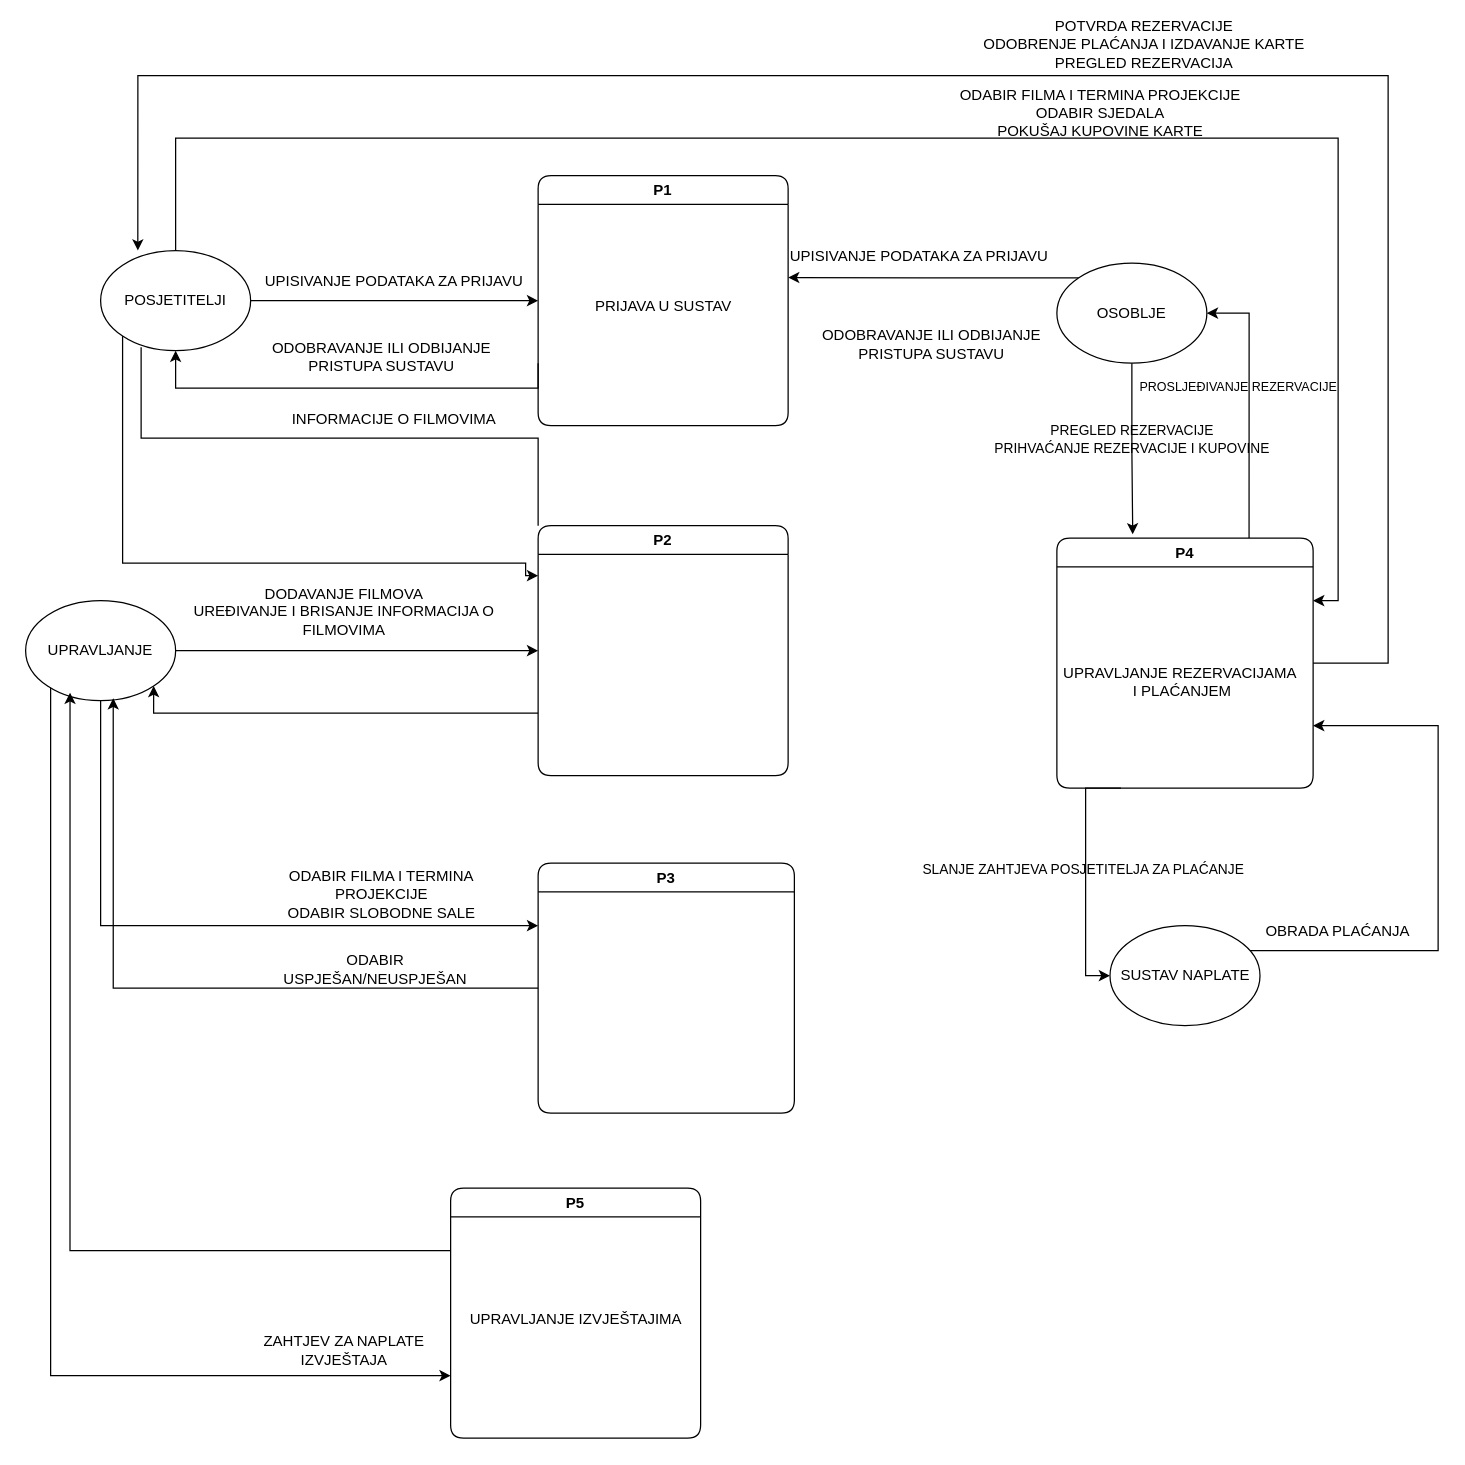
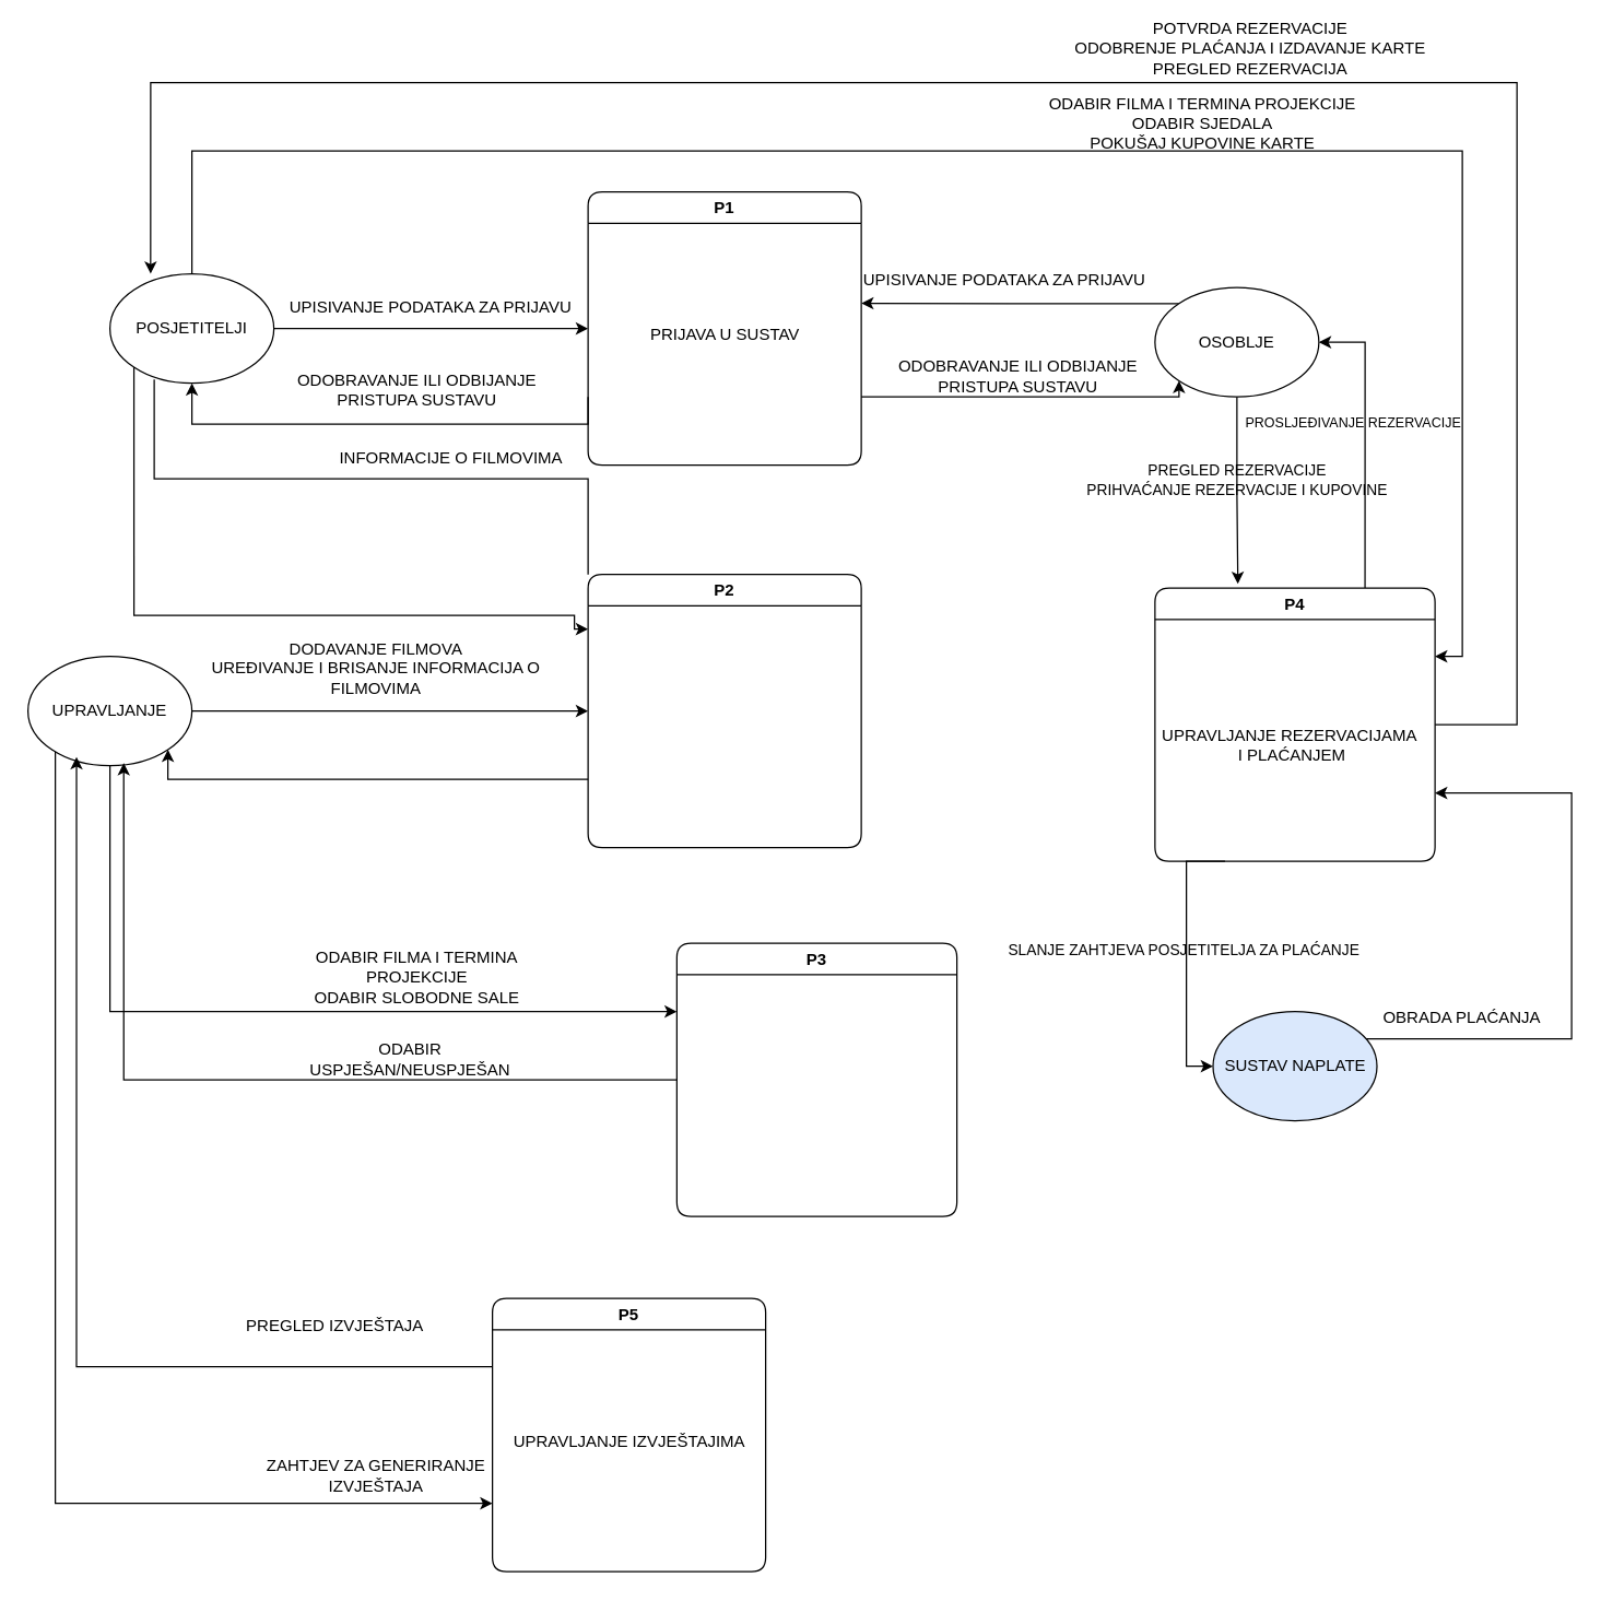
+ <mxCell id="13" style="edgeStyle=orthogonalEdgeStyle;rounded=0;orthogonalLoop=1;jettySize=auto;html=1;exitX=1;exitY=0.75;exitDx=0;exitDy=0;entryX=0;entryY=1;entryDx=0;entryDy=0;" edge="1" parent="1" source="14" target="7"><mxGeometry relative="1" as="geometry"><Array as="points"><mxPoint x="863" y="290" /></Array></mxGeometry></mxCell>
- <mxCell id="36" value="INFORMACIJE O FILMOVIMA" style="text;html=1;align=center;verticalAlign=middle;whiteSpace=wrap;rounded=0;" vertex="1" parent="1"><mxGeometry x="230" y="320" width="170" height="30" as="geometry" /></mxCell>
+ <mxCell id="36" value="INFORMACIJE O FILMOVIMA" style="text;html=1;align=center;verticalAlign=middle;whiteSpace=wrap;rounded=0;" vertex="1" parent="1"><mxGeometry x="245" y="320" width="170" height="30" as="geometry" /></mxCell>
- <mxCell id="43" value="SUSTAV NAPLATE" style="ellipse;whiteSpace=wrap;html=1;" vertex="1" parent="1"><mxGeometry x="887.5" y="740" width="120" height="80" as="geometry" /></mxCell>
+ <mxCell id="43" value="SUSTAV NAPLATE" style="ellipse;whiteSpace=wrap;html=1;fillColor=#dae8fc;" vertex="1" parent="1"><mxGeometry x="887.5" y="740" width="120" height="80" as="geometry" /></mxCell>
- <mxCell id="16" value="P3" style="swimlane;whiteSpace=wrap;html=1;rounded=1;" vertex="1" parent="1"><mxGeometry x="430" y="690" width="205" height="200" as="geometry" /></mxCell>
+ <mxCell id="16" value="P3" style="swimlane;whiteSpace=wrap;html=1;rounded=1;" vertex="1" parent="1"><mxGeometry x="495" y="690" width="205" height="200" as="geometry" /></mxCell>
+ <mxCell id="47" value="PREGLED IZVJEŠTAJA" style="text;html=1;align=center;verticalAlign=middle;whiteSpace=wrap;rounded=0;" vertex="1" parent="1"><mxGeometry x="175" y="960" width="140" height="20" as="geometry" /></mxCell>
- <mxCell id="45" value="ZAHTJEV ZA NAPLATE IZVJEŠTAJA" style="text;html=1;align=center;verticalAlign=middle;whiteSpace=wrap;rounded=0;" vertex="1" parent="1"><mxGeometry x="175" y="1040" width="200" height="80" as="geometry" /></mxCell>
+ <mxCell id="45" value="ZAHTJEV ZA GENERIRANJE IZVJEŠTAJA" style="text;html=1;align=center;verticalAlign=middle;whiteSpace=wrap;rounded=0;" vertex="1" parent="1"><mxGeometry x="175" y="1040" width="200" height="80" as="geometry" /></mxCell>
